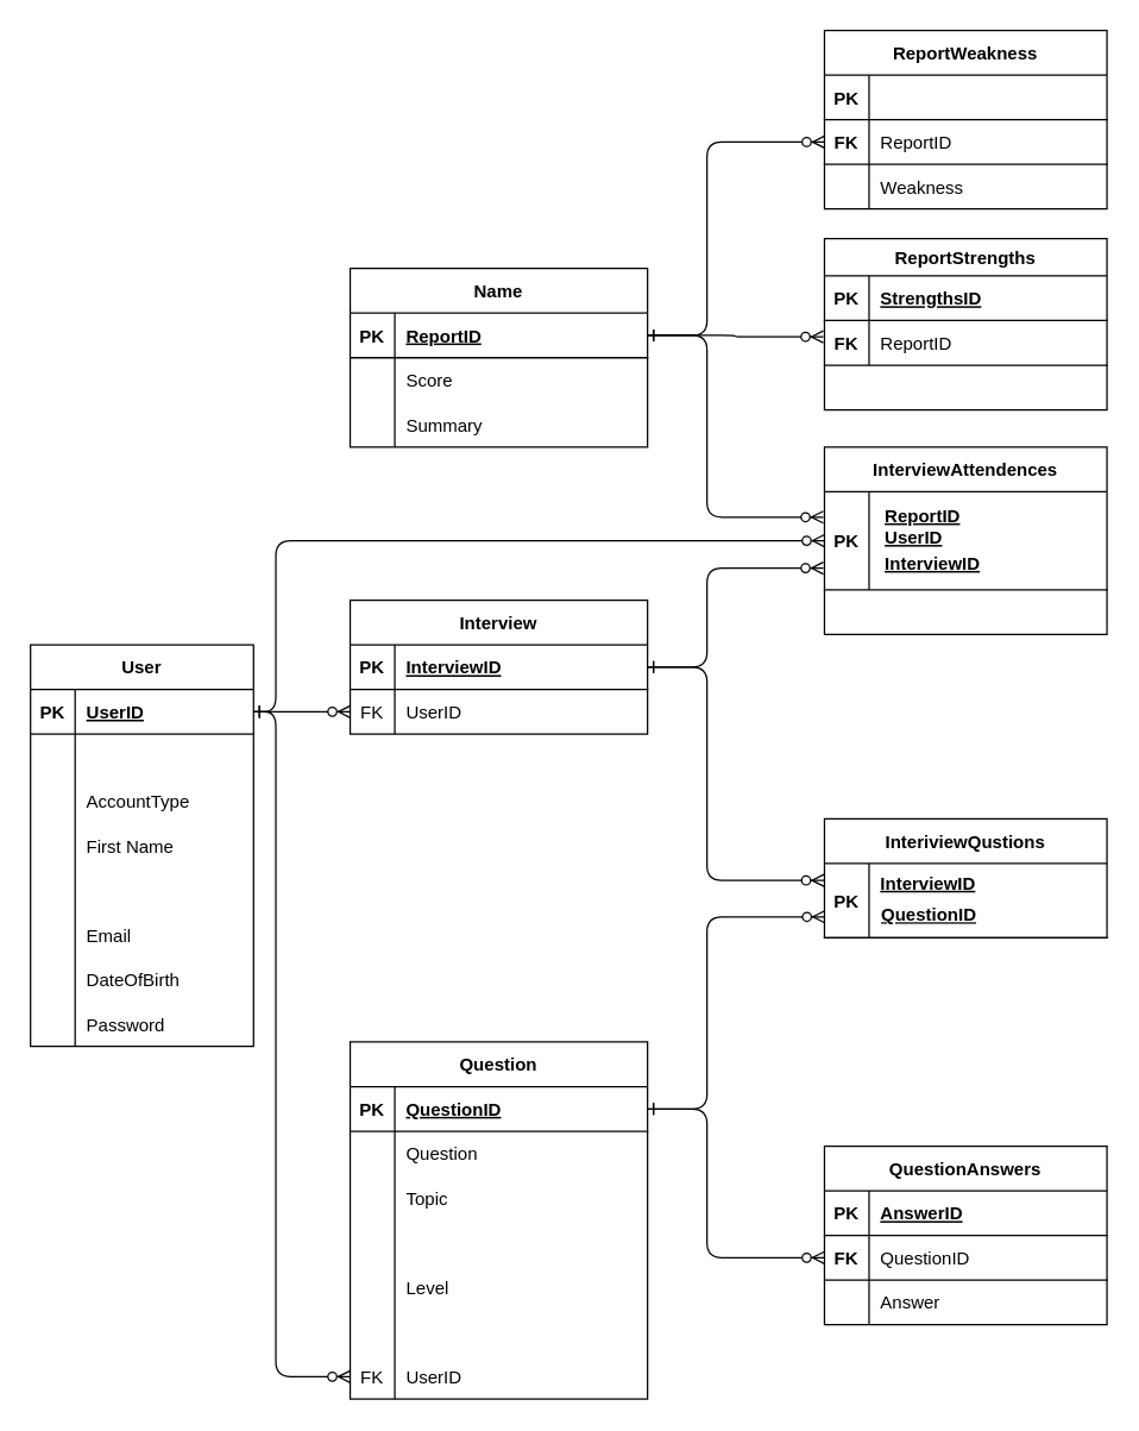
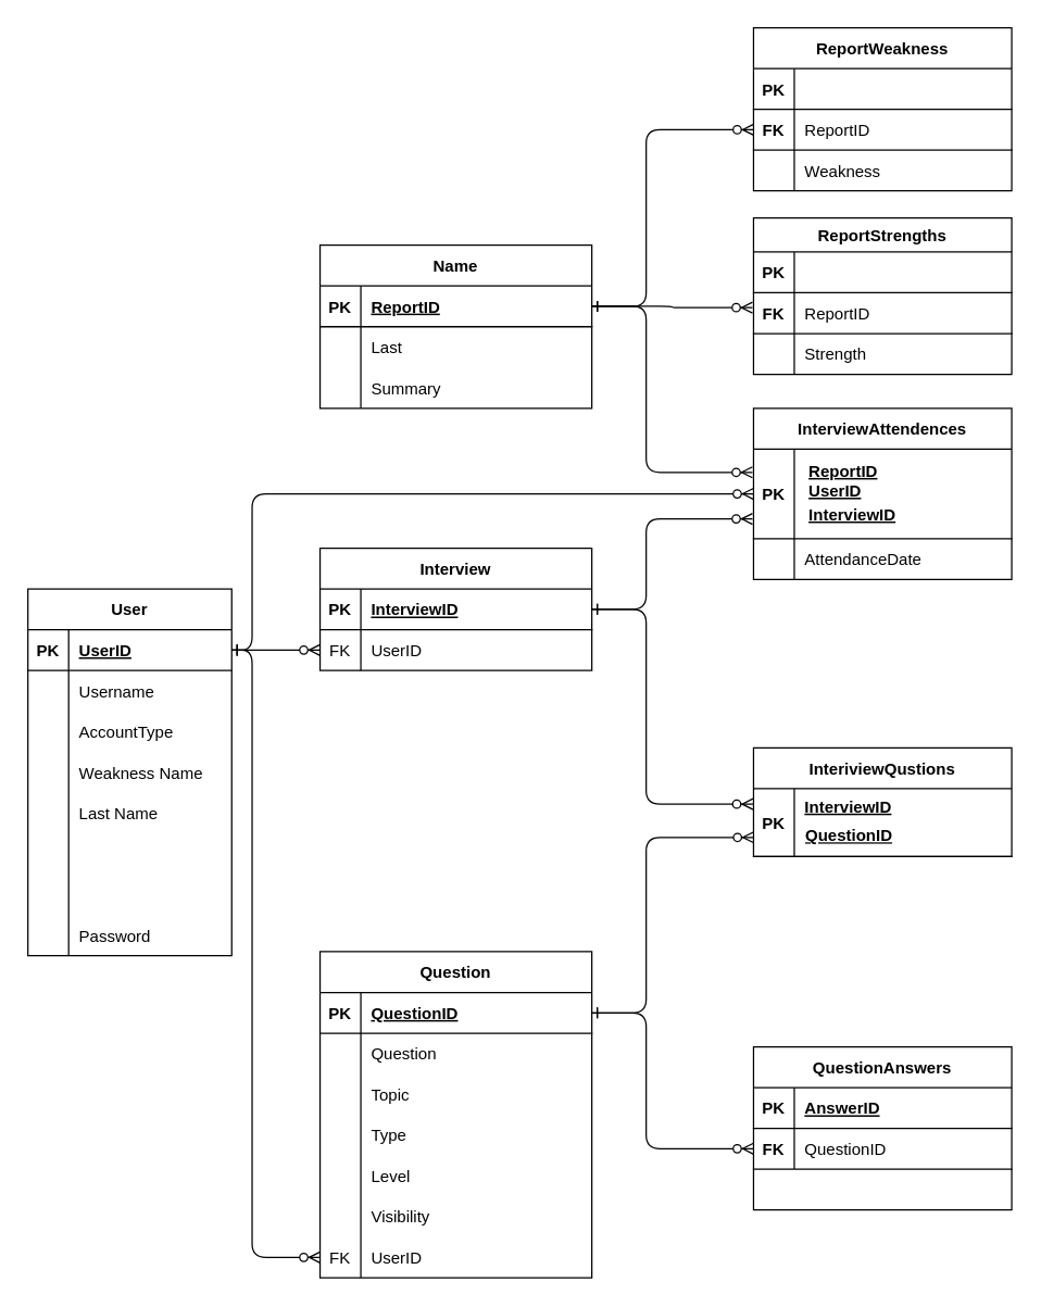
- <mxCell id="89" value="StrengthsID" style="shape=partialRectangle;overflow=hidden;connectable=0;fillColor=none;top=0;left=0;bottom=0;right=0;align=left;spacingLeft=6;fontStyle=5;" vertex="1" parent="87"><mxGeometry x="30" width="160" height="30" as="geometry"><mxRectangle width="160" height="30" as="alternateBounds" /></mxGeometry></mxCell>
- <mxCell id="72" value="Score" style="shape=partialRectangle;overflow=hidden;connectable=0;fillColor=none;top=0;left=0;bottom=0;right=0;align=left;spacingLeft=6;" vertex="1" parent="70"><mxGeometry x="30" width="170" height="30" as="geometry"><mxRectangle width="170" height="30" as="alternateBounds" /></mxGeometry></mxCell>
+ <mxCell id="72" value="Last" style="shape=partialRectangle;overflow=hidden;connectable=0;fillColor=none;top=0;left=0;bottom=0;right=0;align=left;spacingLeft=6;" vertex="1" parent="70"><mxGeometry x="30" width="170" height="30" as="geometry"><mxRectangle width="170" height="30" as="alternateBounds" /></mxGeometry></mxCell>
+ <mxCell id="95" value="Strength" style="shape=partialRectangle;overflow=hidden;connectable=0;fillColor=none;top=0;left=0;bottom=0;right=0;align=left;spacingLeft=6;" vertex="1" parent="93"><mxGeometry x="30" width="160" height="30" as="geometry"><mxRectangle width="160" height="30" as="alternateBounds" /></mxGeometry></mxCell>
+ <mxCell id="106" value="AttendanceDate" style="shape=partialRectangle;overflow=hidden;connectable=0;fillColor=none;top=0;left=0;bottom=0;right=0;align=left;spacingLeft=6;" vertex="1" parent="104"><mxGeometry x="30" width="160" height="30" as="geometry"><mxRectangle width="160" height="30" as="alternateBounds" /></mxGeometry></mxCell>
+ <mxCell id="37" value="Username " style="shape=partialRectangle;overflow=hidden;connectable=0;fillColor=none;top=0;left=0;bottom=0;right=0;align=left;spacingLeft=6;" parent="35" vertex="1"><mxGeometry x="30" width="120" height="30" as="geometry"><mxRectangle width="120" height="30" as="alternateBounds" /></mxGeometry></mxCell>
- <mxCell id="43" value="First Name" style="shape=partialRectangle;overflow=hidden;connectable=0;fillColor=none;top=0;left=0;bottom=0;right=0;align=left;spacingLeft=6;" vertex="1" parent="41"><mxGeometry x="30" width="120" height="30" as="geometry"><mxRectangle width="120" height="30" as="alternateBounds" /></mxGeometry></mxCell>
+ <mxCell id="43" value="Weakness Name" style="shape=partialRectangle;overflow=hidden;connectable=0;fillColor=none;top=0;left=0;bottom=0;right=0;align=left;spacingLeft=6;" vertex="1" parent="41"><mxGeometry x="30" width="120" height="30" as="geometry"><mxRectangle width="120" height="30" as="alternateBounds" /></mxGeometry></mxCell>
+ <mxCell id="46" value="Last Name" style="shape=partialRectangle;overflow=hidden;connectable=0;fillColor=none;top=0;left=0;bottom=0;right=0;align=left;spacingLeft=6;" vertex="1" parent="44"><mxGeometry x="30" width="120" height="30" as="geometry"><mxRectangle width="120" height="30" as="alternateBounds" /></mxGeometry></mxCell>
- <mxCell id="49" value="Email" style="shape=partialRectangle;overflow=hidden;connectable=0;fillColor=none;top=0;left=0;bottom=0;right=0;align=left;spacingLeft=6;" vertex="1" parent="47"><mxGeometry x="30" width="120" height="30" as="geometry"><mxRectangle width="120" height="30" as="alternateBounds" /></mxGeometry></mxCell>
- <mxCell id="52" value="DateOfBirth" style="shape=partialRectangle;overflow=hidden;connectable=0;fillColor=none;top=0;left=0;bottom=0;right=0;align=left;spacingLeft=6;" vertex="1" parent="50"><mxGeometry x="30" width="120" height="30" as="geometry"><mxRectangle width="120" height="30" as="alternateBounds" /></mxGeometry></mxCell>
+ <mxCell id="14" value="Type" style="shape=partialRectangle;overflow=hidden;connectable=0;fillColor=none;top=0;left=0;bottom=0;right=0;align=left;spacingLeft=6;" vertex="1" parent="12"><mxGeometry x="30" width="170" height="30" as="geometry"><mxRectangle width="170" height="30" as="alternateBounds" /></mxGeometry></mxCell>
- <mxCell id="65" value="Answer" style="shape=partialRectangle;overflow=hidden;connectable=0;fillColor=none;top=0;left=0;bottom=0;right=0;align=left;spacingLeft=6;" vertex="1" parent="63"><mxGeometry x="30" width="160" height="30" as="geometry"><mxRectangle width="160" height="30" as="alternateBounds" /></mxGeometry></mxCell>
+ <mxCell id="20" value="Visibility" style="shape=partialRectangle;overflow=hidden;connectable=0;fillColor=none;top=0;left=0;bottom=0;right=0;align=left;spacingLeft=6;" vertex="1" parent="18"><mxGeometry x="30" width="170" height="30" as="geometry"><mxRectangle width="170" height="30" as="alternateBounds" /></mxGeometry></mxCell>
